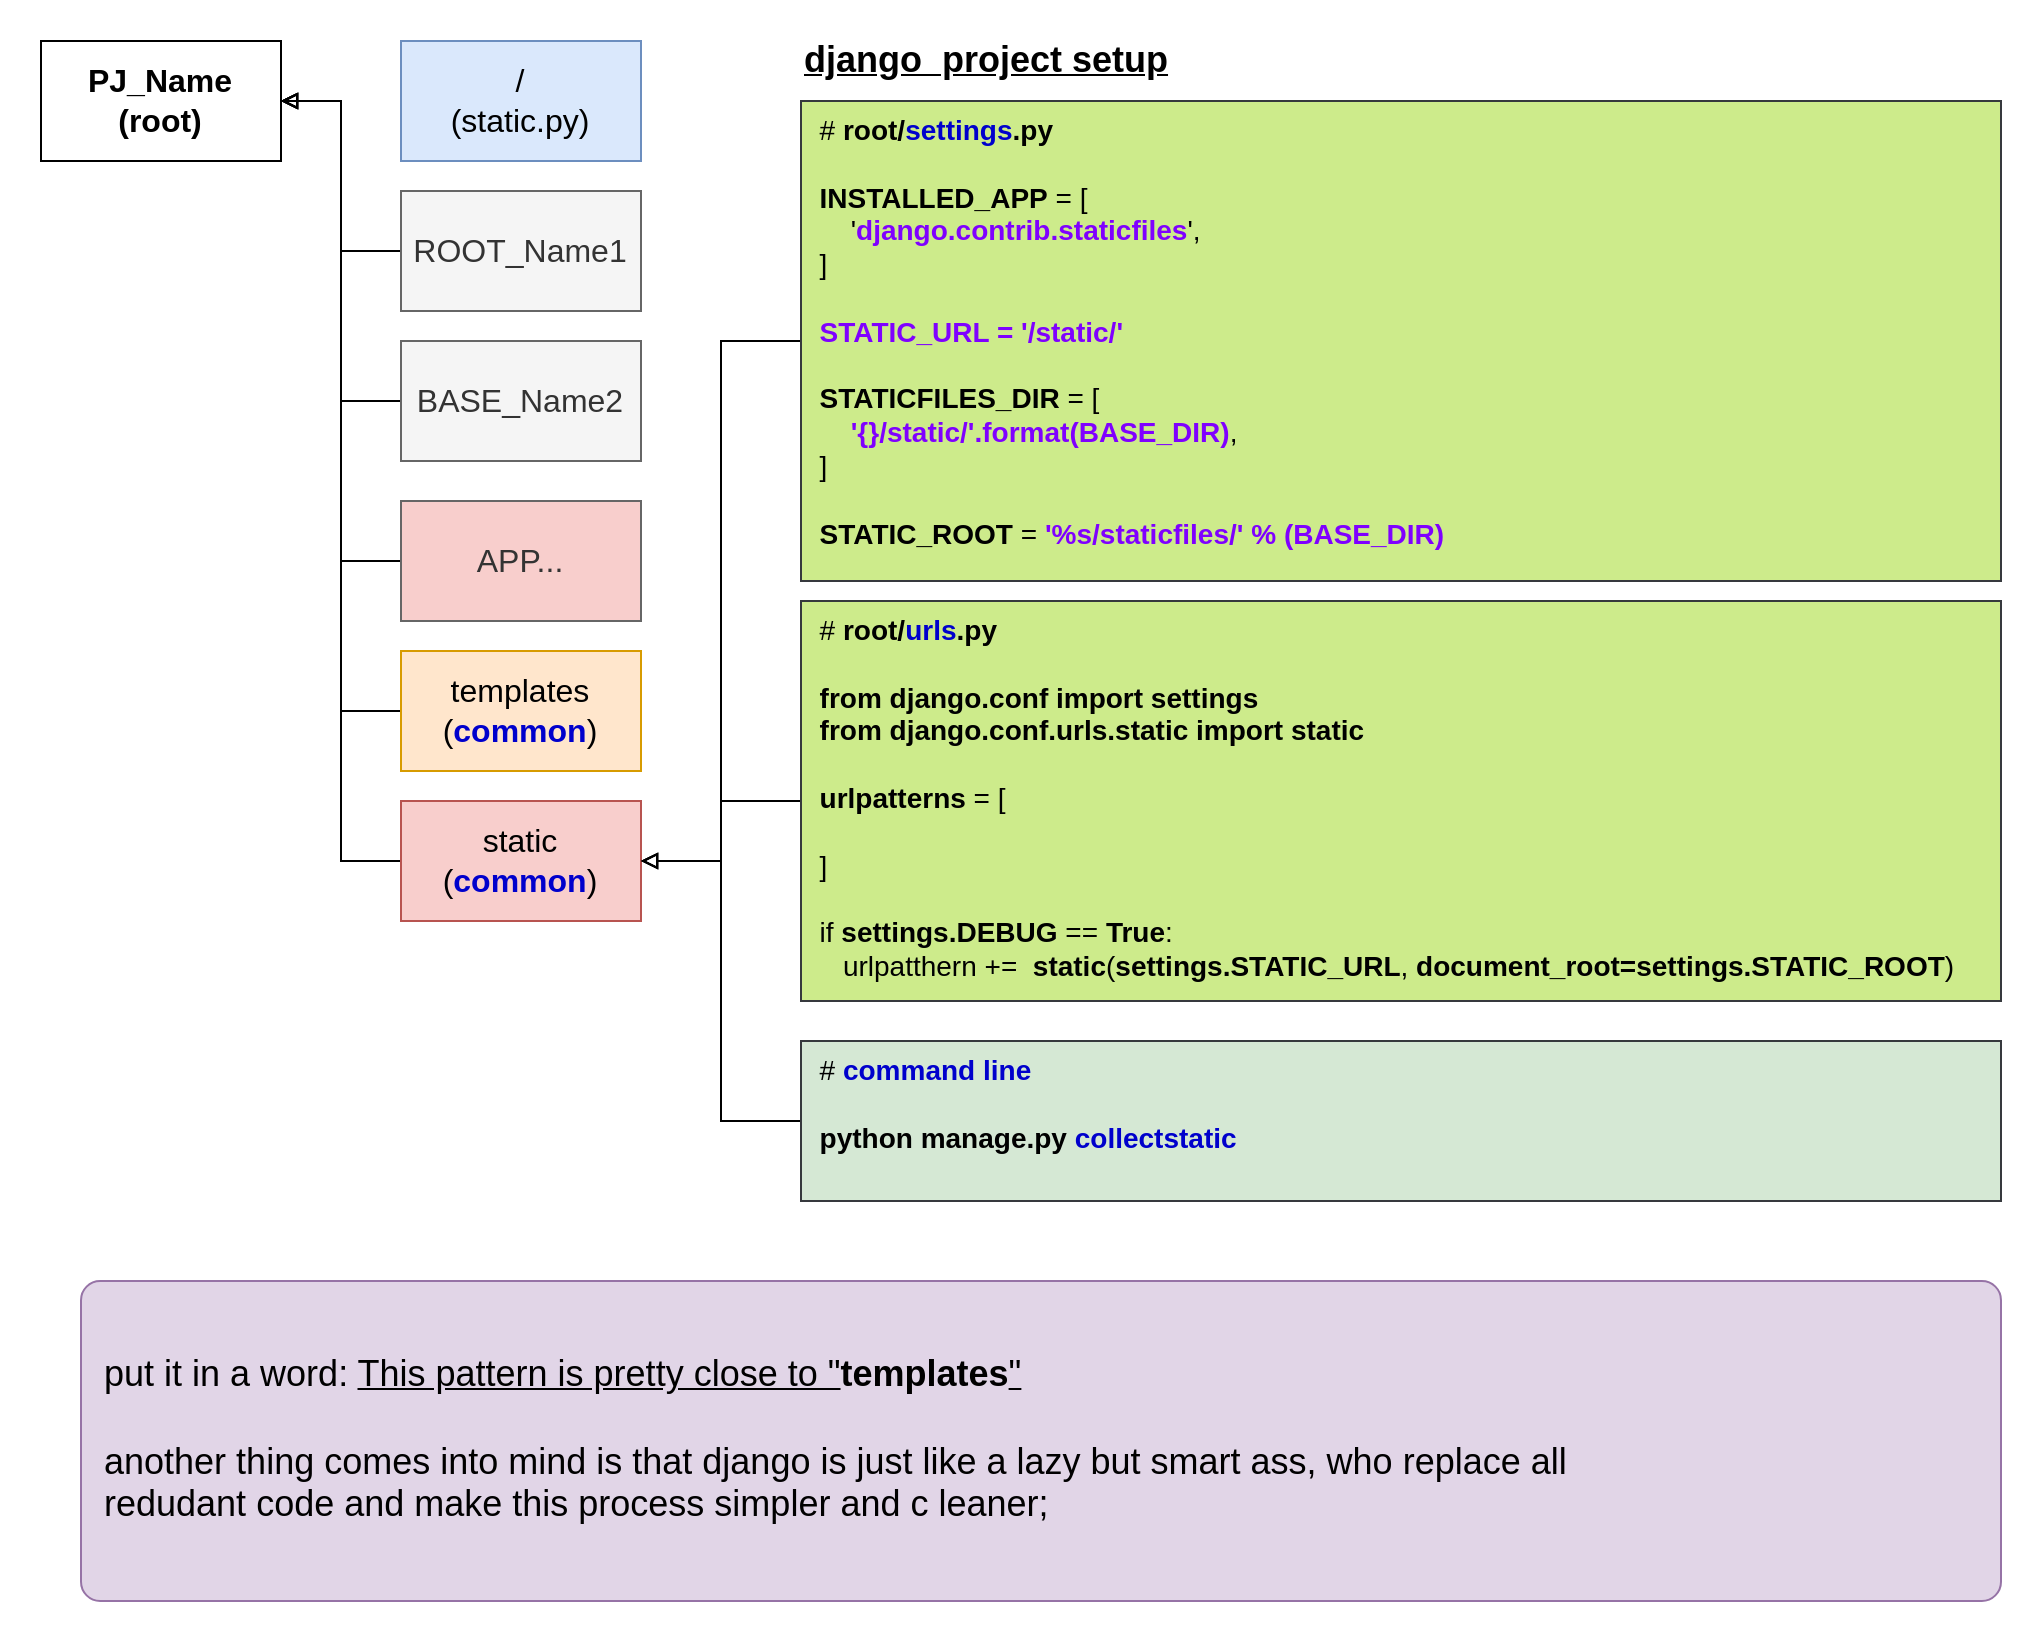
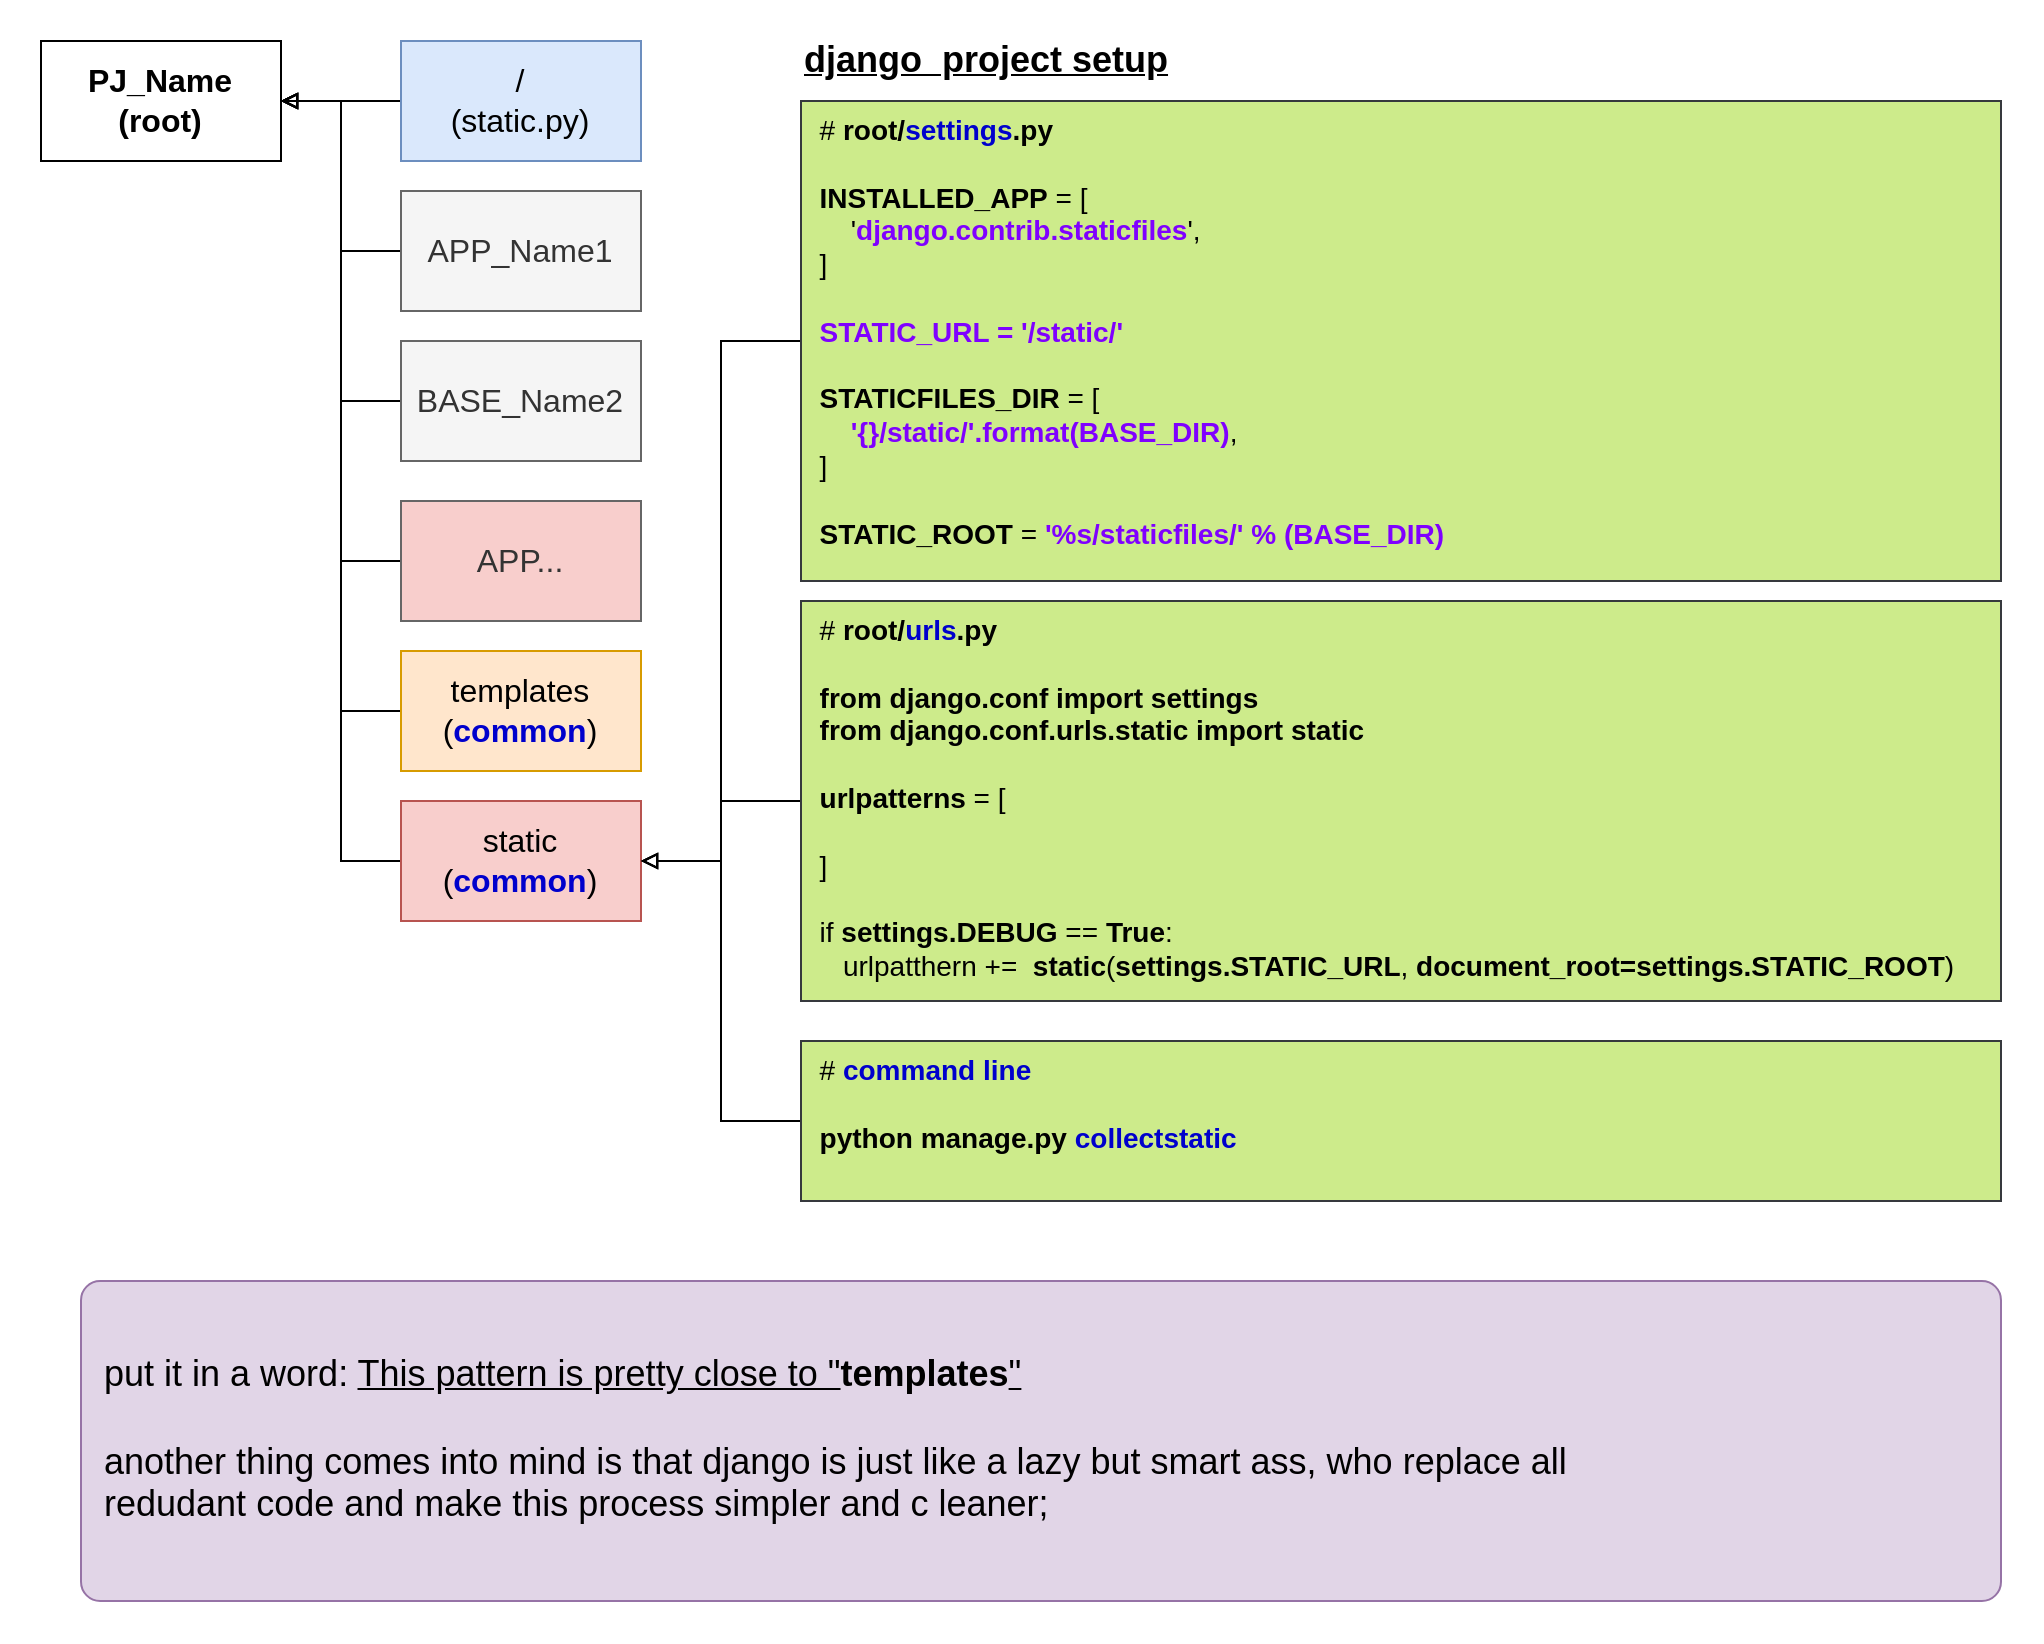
+ <mxCell id="5" style="edgeStyle=orthogonalEdgeStyle;rounded=0;orthogonalLoop=1;jettySize=auto;html=1;exitX=0;exitY=0.5;exitDx=0;exitDy=0;entryX=1;entryY=0.5;entryDx=0;entryDy=0;fontSize=16;endArrow=block;endFill=0;" parent="1" source="6" target="2" edge="1"><mxGeometry relative="1" as="geometry" /></mxCell>
- <mxCell id="4" value="ROOT_Name1" style="rounded=0;whiteSpace=wrap;html=1;fontSize=16;fillColor=#f5f5f5;strokeColor=#666666;fontColor=#333333;" parent="1" vertex="1"><mxGeometry x="200" y="95" width="120" height="60" as="geometry" /></mxCell>
+ <mxCell id="4" value="APP_Name1" style="rounded=0;whiteSpace=wrap;html=1;fontSize=16;fillColor=#f5f5f5;strokeColor=#666666;fontColor=#333333;" parent="1" vertex="1"><mxGeometry x="200" y="95" width="120" height="60" as="geometry" /></mxCell>
- <mxCell id="21" value="&amp;nbsp; # &lt;span style=&quot;font-size: 14px&quot;&gt;&lt;font style=&quot;font-size: 14px&quot;&gt;&lt;b&gt;&lt;font color=&quot;#0000cc&quot;&gt;command line&lt;/font&gt;&lt;/b&gt;&lt;br style=&quot;font-size: 14px&quot;&gt;&lt;br style=&quot;font-size: 14px&quot;&gt;&lt;b&gt;&amp;nbsp;&lt;/b&gt;&amp;nbsp;&lt;b&gt;python manage.py &lt;font color=&quot;#0000cc&quot;&gt;collectstatic&lt;/font&gt;&lt;/b&gt;&lt;/font&gt;&lt;/span&gt;&lt;span style=&quot;font-size: 14px&quot;&gt;&lt;font style=&quot;font-size: 14px&quot;&gt;&lt;br style=&quot;font-size: 14px&quot;&gt;&lt;/font&gt;&lt;/span&gt;" style="rounded=0;whiteSpace=wrap;html=1;fontSize=14;align=left;verticalAlign=top;fillColor=#d5e8d4;strokeColor=#36393d;" parent="1" vertex="1"><mxGeometry x="400" y="520" width="600" height="80" as="geometry" /></mxCell>
+ <mxCell id="21" value="&amp;nbsp; # &lt;span style=&quot;font-size: 14px&quot;&gt;&lt;font style=&quot;font-size: 14px&quot;&gt;&lt;b&gt;&lt;font color=&quot;#0000cc&quot;&gt;command line&lt;/font&gt;&lt;/b&gt;&lt;br style=&quot;font-size: 14px&quot;&gt;&lt;br style=&quot;font-size: 14px&quot;&gt;&lt;b&gt;&amp;nbsp;&lt;/b&gt;&amp;nbsp;&lt;b&gt;python manage.py &lt;font color=&quot;#0000cc&quot;&gt;collectstatic&lt;/font&gt;&lt;/b&gt;&lt;/font&gt;&lt;/span&gt;&lt;span style=&quot;font-size: 14px&quot;&gt;&lt;font style=&quot;font-size: 14px&quot;&gt;&lt;br style=&quot;font-size: 14px&quot;&gt;&lt;/font&gt;&lt;/span&gt;" style="rounded=0;whiteSpace=wrap;html=1;fontSize=14;align=left;verticalAlign=top;fillColor=#cdeb8b;strokeColor=#36393d;" parent="1" vertex="1"><mxGeometry x="400" y="520" width="600" height="80" as="geometry" /></mxCell>
